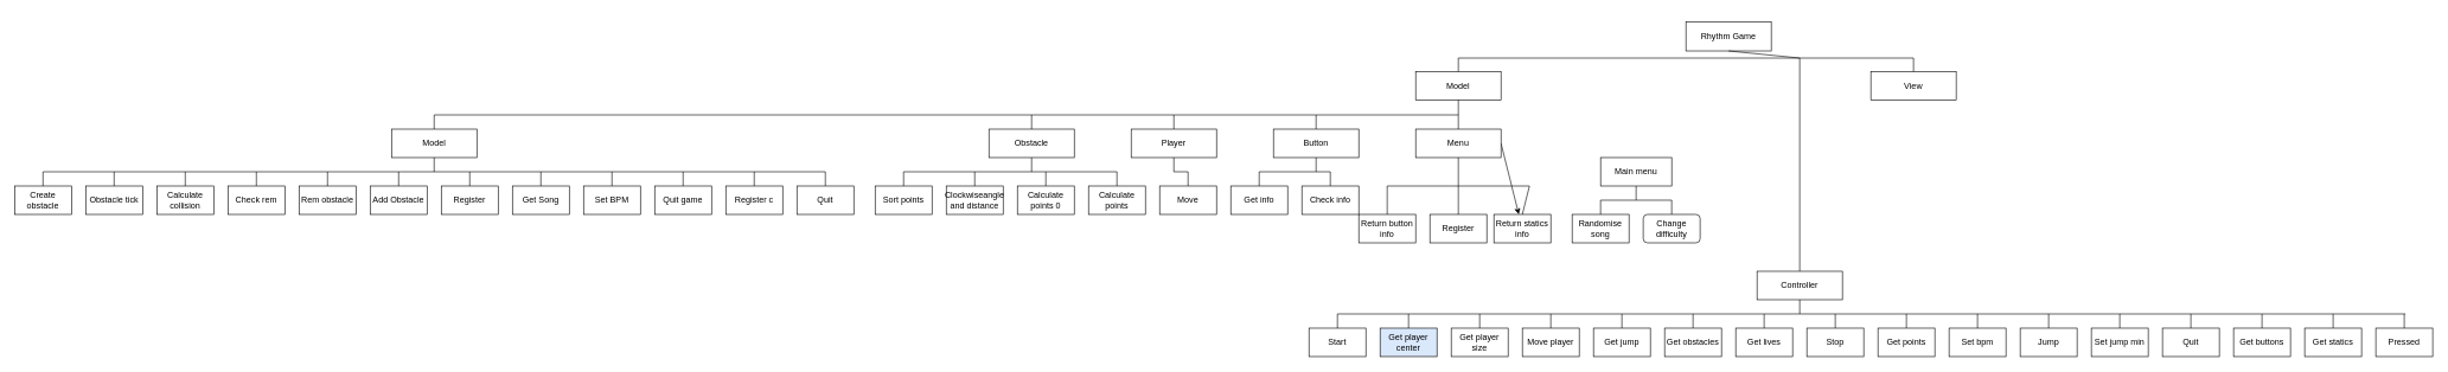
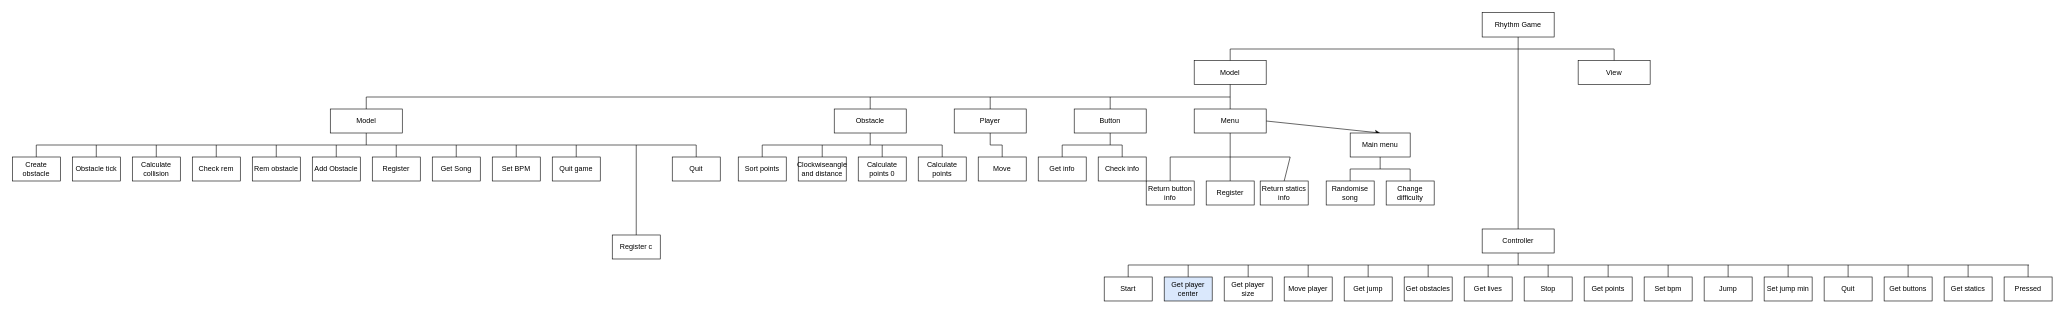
- <mxCell id="2" value="Rhythm Game" style="rounded=0;whiteSpace=wrap;html=1;" parent="1" vertex="1"><mxGeometry x="2370" y="30" width="120" height="41" as="geometry" /></mxCell>
+ <mxCell id="2" value="Rhythm Game" style="rounded=0;whiteSpace=wrap;html=1;" parent="1" vertex="1"><mxGeometry x="2470" y="20" width="120" height="41" as="geometry" /></mxCell>
- <mxCell id="13" style="rounded=0;orthogonalLoop=1;jettySize=auto;html=1;exitX=1;exitY=0.5;exitDx=0;exitDy=0;" parent="1" source="14" target="26" edge="1"><mxGeometry relative="1" as="geometry" /></mxCell>
+ <mxCell id="13" style="rounded=0;orthogonalLoop=1;jettySize=auto;html=1;exitX=1;exitY=0.5;exitDx=0;exitDy=0;entryX=0.5;entryY=0;entryDx=0;entryDy=0;" parent="1" source="14" target="16" edge="1"><mxGeometry relative="1" as="geometry" /></mxCell>
- <mxCell id="62" value="Register c" style="rounded=0;whiteSpace=wrap;html=1;" parent="1" vertex="1"><mxGeometry x="1020" y="261" width="80" height="40" as="geometry" /></mxCell>
+ <mxCell id="62" value="Register c" style="rounded=0;whiteSpace=wrap;html=1;" parent="1" vertex="1"><mxGeometry x="1020" y="391" width="80" height="40" as="geometry" /></mxCell>
- <mxCell id="30" value="Change difficulty" style="whiteSpace=wrap;html=1;rounded=1;" parent="1" vertex="1"><mxGeometry x="2310" y="301" width="80" height="40" as="geometry" /></mxCell>
+ <mxCell id="30" value="Change difficulty" style="rounded=0;whiteSpace=wrap;html=1;" parent="1" vertex="1"><mxGeometry x="2310" y="301" width="80" height="40" as="geometry" /></mxCell>
